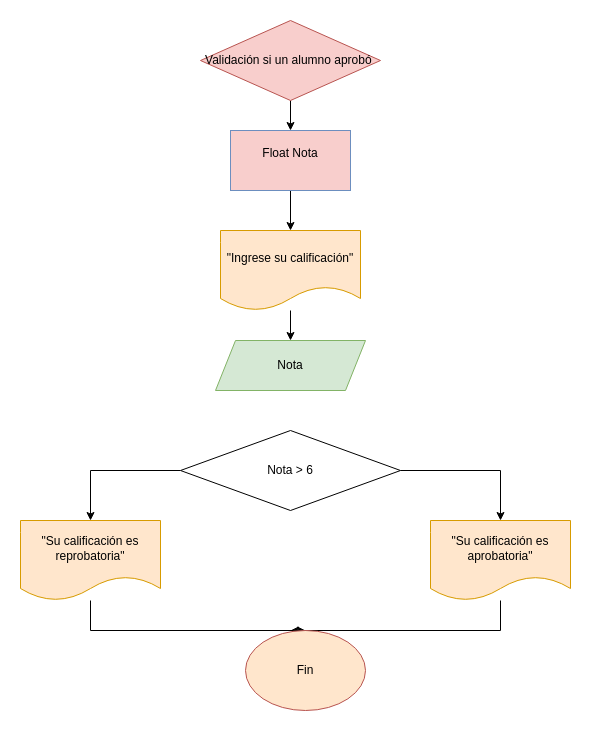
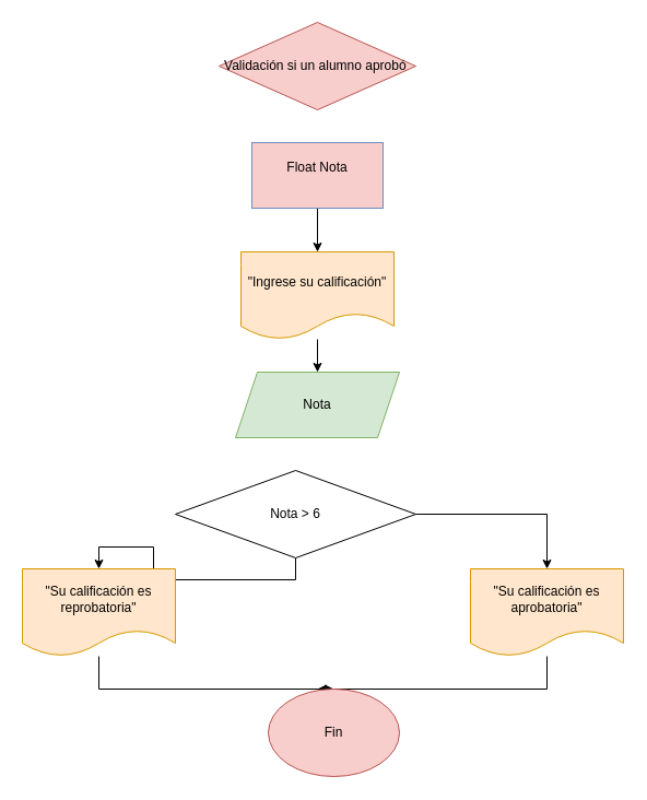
- <mxCell id="2" value="" style="edgeStyle=orthogonalEdgeStyle;rounded=0;orthogonalLoop=1;jettySize=auto;html=1;" edge="1" parent="1" source="3" target="5"><mxGeometry relative="1" as="geometry" /></mxCell>
- <mxCell id="8" value="Nota" style="shape=parallelogram;perimeter=parallelogramPerimeter;whiteSpace=wrap;html=1;fixedSize=1;fillColor=#d5e8d4;strokeColor=#82b366;" vertex="1" parent="1"><mxGeometry x="215" y="340" width="150" height="50" as="geometry" /></mxCell>
+ <mxCell id="8" value="Nota" style="shape=parallelogram;perimeter=parallelogramPerimeter;whiteSpace=wrap;html=1;fixedSize=1;fillColor=#d5e8d4;strokeColor=#82b366;" vertex="1" parent="1"><mxGeometry x="215" y="340" width="150" height="60" as="geometry" /></mxCell>
- <mxCell id="11" value="Nota &amp;gt; 6" style="rhombus;whiteSpace=wrap;html=1;" vertex="1" parent="1"><mxGeometry x="180" y="430" width="220" height="80" as="geometry" /></mxCell>
+ <mxCell id="11" value="Nota &amp;gt; 6" style="rhombus;whiteSpace=wrap;html=1;" vertex="1" parent="1"><mxGeometry x="160" y="430" width="220" height="80" as="geometry" /></mxCell>
- <mxCell id="16" value="Fin" style="ellipse;whiteSpace=wrap;html=1;fillColor=#ffe6cc;strokeColor=#b85450;" vertex="1" parent="1"><mxGeometry x="245" y="630" width="120" height="80" as="geometry" /></mxCell>
+ <mxCell id="16" value="Fin" style="ellipse;whiteSpace=wrap;html=1;fillColor=#f8cecc;strokeColor=#b85450;" vertex="1" parent="1"><mxGeometry x="245" y="630" width="120" height="80" as="geometry" /></mxCell>
